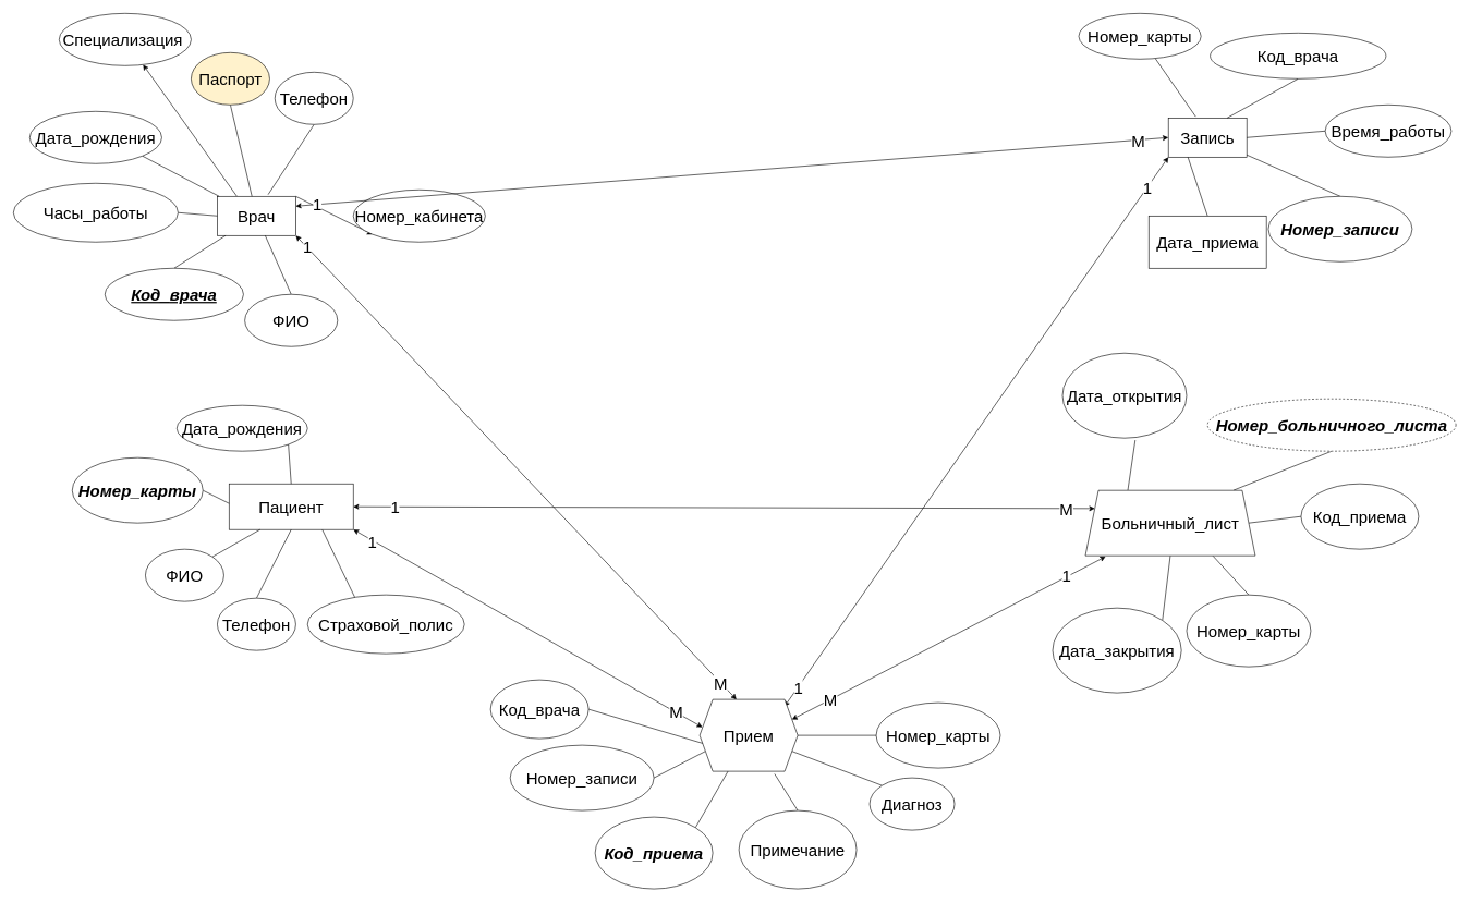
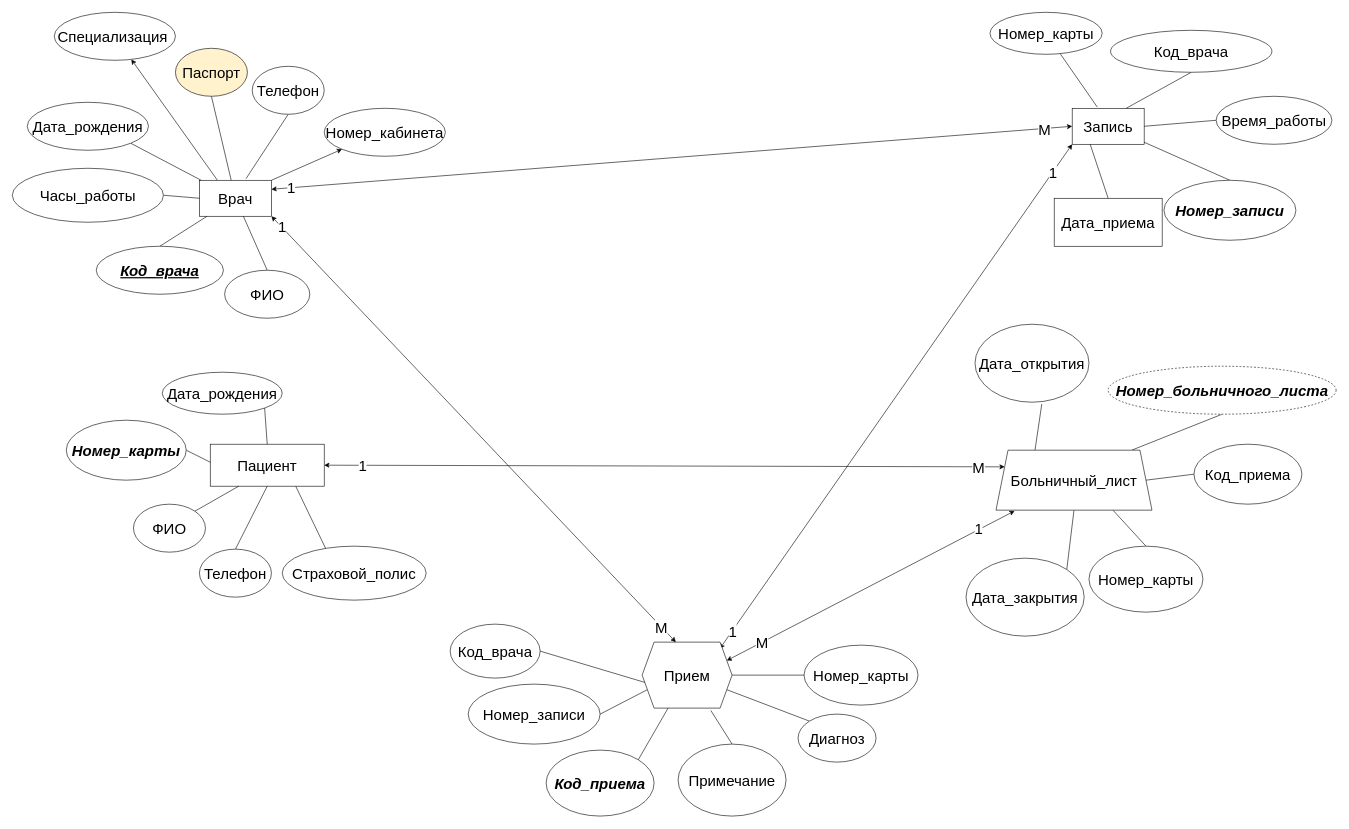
- <mxCell id="75" value="Номер_кабинета" style="ellipse;whiteSpace=wrap;html=1;fontSize=25;" vertex="1" parent="1"><mxGeometry x="540" y="290" width="202" height="80" as="geometry" /></mxCell>
+ <mxCell id="75" value="Номер_кабинета" style="ellipse;whiteSpace=wrap;html=1;fontSize=25;" vertex="1" parent="1"><mxGeometry x="540" y="180" width="202" height="80" as="geometry" /></mxCell>
- <mxCell id="22" style="edgeStyle=none;jumpSize=16;html=1;exitX=1;exitY=1;exitDx=0;exitDy=0;entryX=0.027;entryY=0.387;entryDx=0;entryDy=0;startArrow=classic;startFill=1;endArrow=classic;endFill=1;entryPerimeter=0;fontSize=25;" edge="1" parent="1" source="26" target="72"><mxGeometry relative="1" as="geometry"><mxPoint x="1070" y="1105" as="targetPoint" /></mxGeometry></mxCell>
- <mxCell id="23" value="1" style="edgeLabel;html=1;align=center;verticalAlign=middle;resizable=0;points=[];fontSize=25;" vertex="1" connectable="0" parent="22"><mxGeometry x="-0.892" y="-1" relative="1" as="geometry"><mxPoint as="offset" /></mxGeometry></mxCell>
- <mxCell id="24" value="М" style="edgeLabel;html=1;align=center;verticalAlign=middle;resizable=0;points=[];fontSize=25;" vertex="1" connectable="0" parent="22"><mxGeometry x="0.848" y="1" relative="1" as="geometry"><mxPoint as="offset" /></mxGeometry></mxCell>
